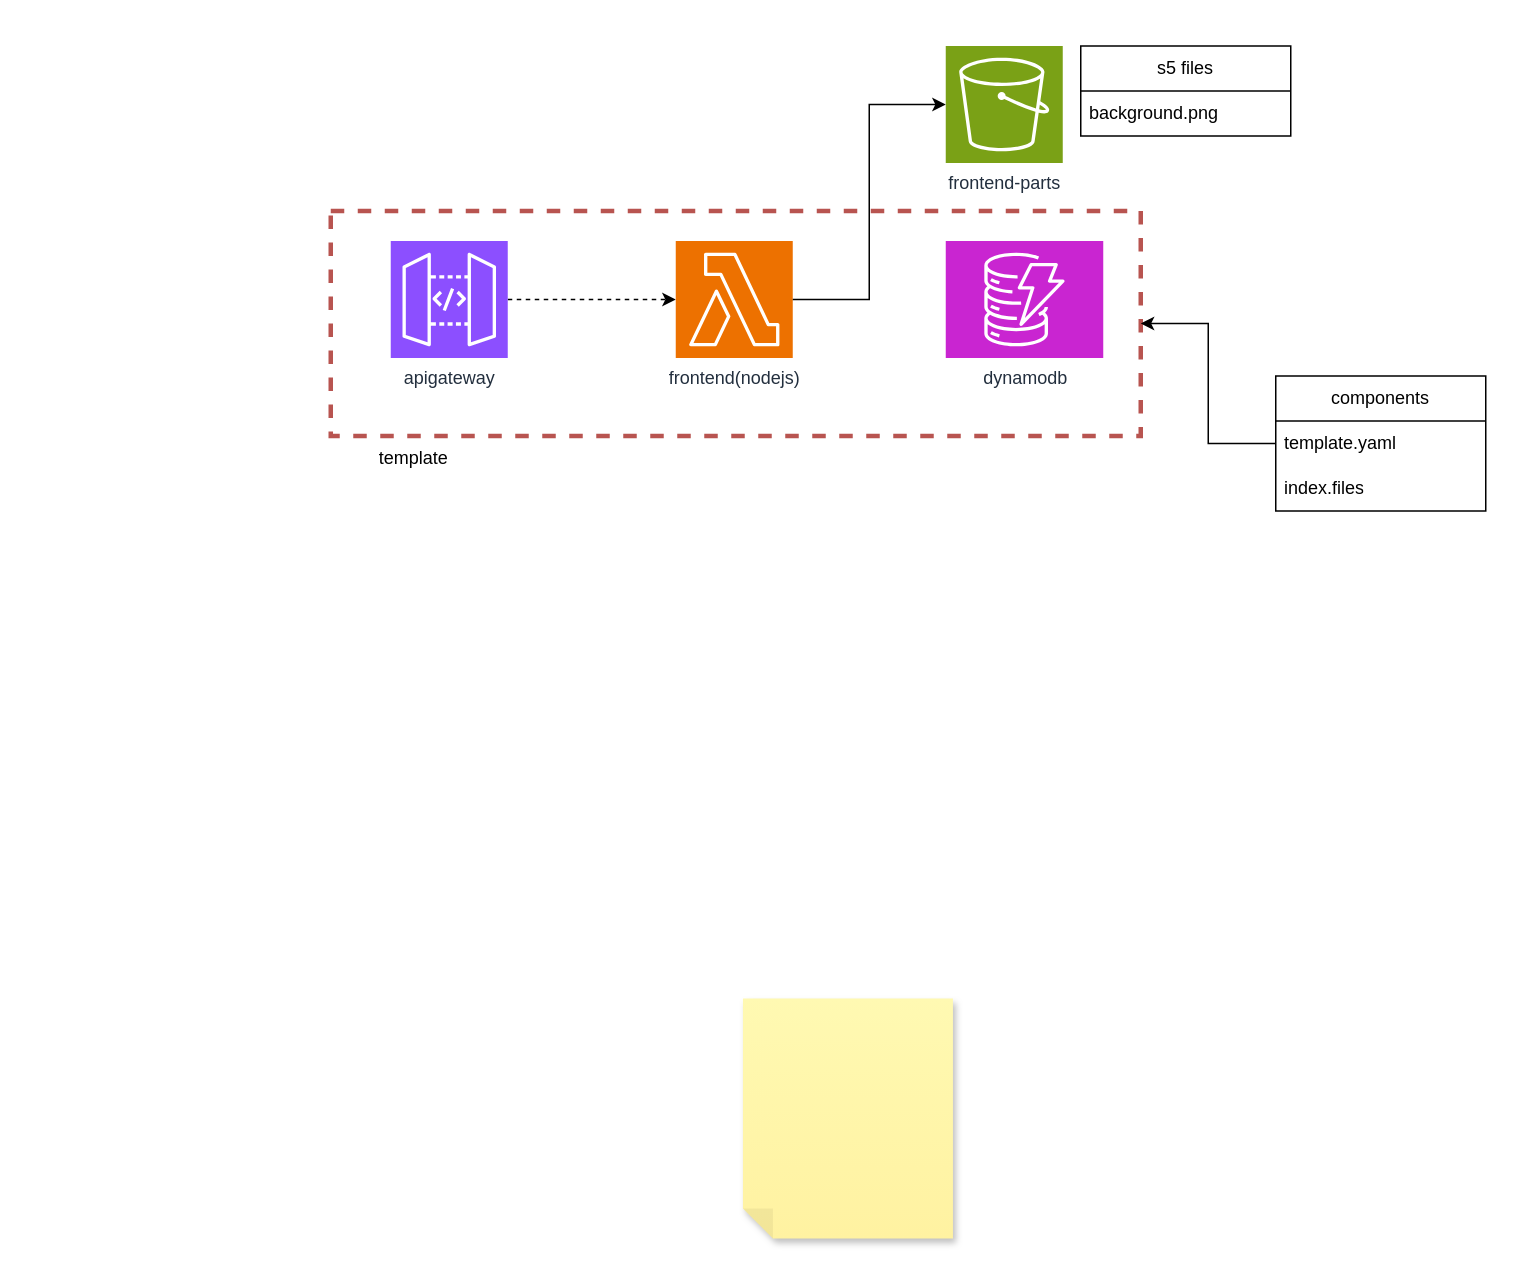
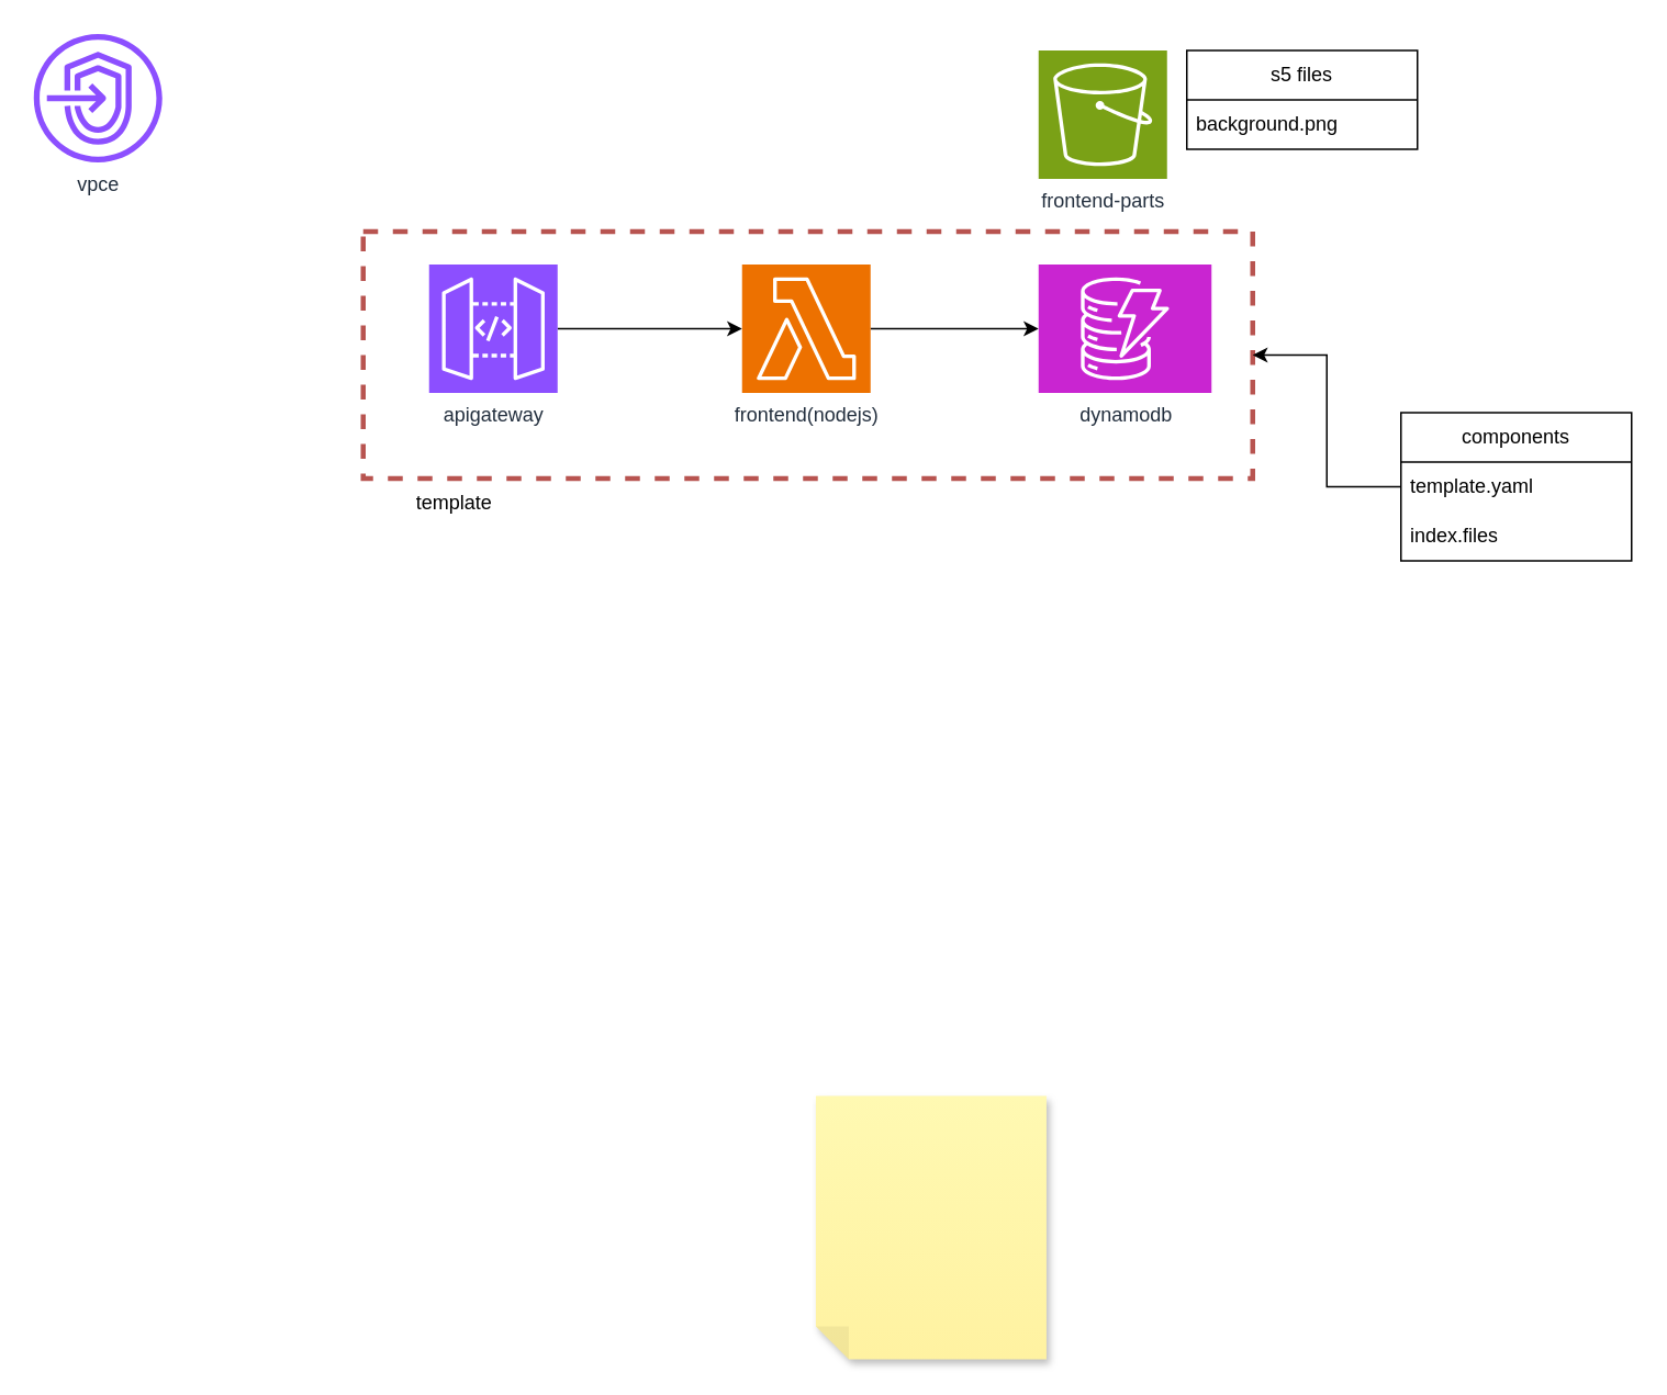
+ <mxCell id="10" value="vpce" style="sketch=0;outlineConnect=0;fontColor=#232F3E;gradientColor=none;fillColor=#8C4FFF;strokeColor=none;dashed=0;verticalLabelPosition=bottom;verticalAlign=top;align=center;html=1;fontSize=12;fontStyle=0;aspect=fixed;pointerEvents=1;shape=mxgraph.aws4.endpoints;" vertex="1" parent="1"><mxGeometry x="20" y="20" width="78" height="78" as="geometry" /></mxCell>
- <mxCell id="9" style="edgeStyle=orthogonalEdgeStyle;rounded=0;orthogonalLoop=1;jettySize=auto;html=1;entryX=0;entryY=0.5;entryDx=0;entryDy=0;entryPerimeter=0;" edge="1" parent="1" source="6" target="8"><mxGeometry relative="1" as="geometry" /></mxCell>
- <mxCell id="3" style="edgeStyle=orthogonalEdgeStyle;rounded=0;orthogonalLoop=1;jettySize=auto;html=1;dashed=1;" edge="1" parent="1" source="4" target="6"><mxGeometry relative="1" as="geometry" /></mxCell>
+ <mxCell id="3" style="edgeStyle=orthogonalEdgeStyle;rounded=0;orthogonalLoop=1;jettySize=auto;html=1;" edge="1" parent="1" source="4" target="6"><mxGeometry relative="1" as="geometry" /></mxCell>
+ <mxCell id="5" style="edgeStyle=orthogonalEdgeStyle;rounded=0;orthogonalLoop=1;jettySize=auto;html=1;" edge="1" parent="1" source="6" target="7"><mxGeometry relative="1" as="geometry" /></mxCell>
